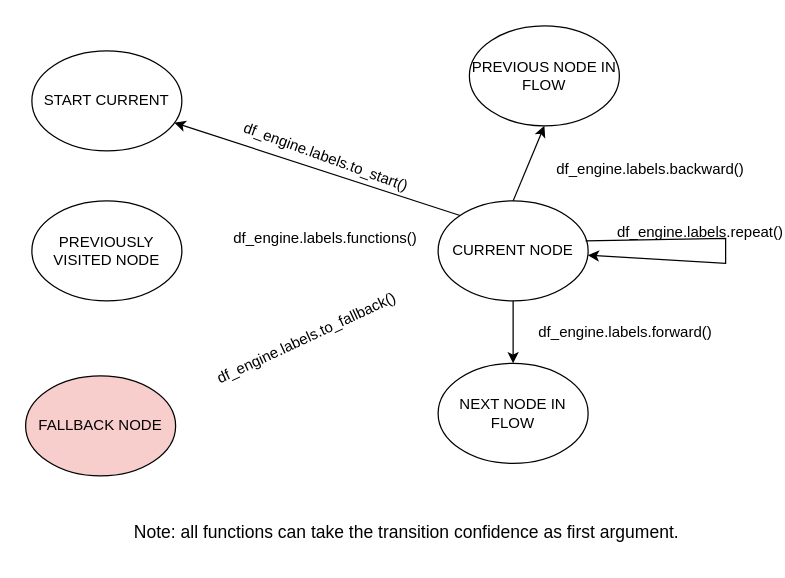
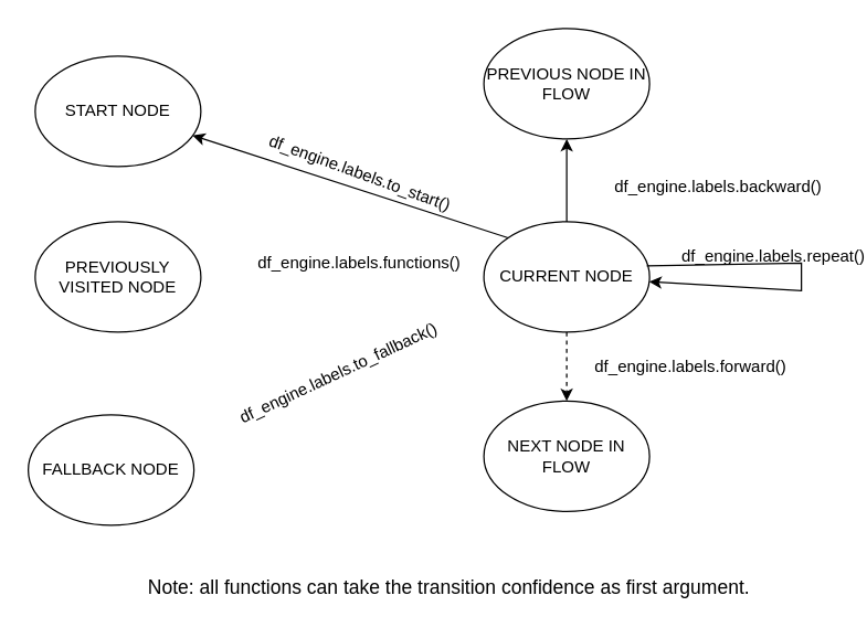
- <mxCell id="5" value="PREVIOUS NODE IN FLOW" style="ellipse;whiteSpace=wrap;html=1;fillColor=none;" vertex="1" parent="1"><mxGeometry x="375" y="20" width="120" height="80" as="geometry" /></mxCell>
+ <mxCell id="5" value="PREVIOUS NODE IN FLOW" style="ellipse;whiteSpace=wrap;html=1;fillColor=none;" vertex="1" parent="1"><mxGeometry x="350" y="20" width="120" height="80" as="geometry" /></mxCell>
- <mxCell id="13" value="START CURRENT" style="ellipse;whiteSpace=wrap;html=1;" vertex="1" parent="1"><mxGeometry x="25" y="40" width="120" height="80" as="geometry" /></mxCell>
+ <mxCell id="13" value="START NODE" style="ellipse;whiteSpace=wrap;html=1;" vertex="1" parent="1"><mxGeometry x="25" y="40" width="120" height="80" as="geometry" /></mxCell>
- <mxCell id="9" value="" style="endArrow=classic;html=1;rounded=0;exitX=0.5;exitY=1;exitDx=0;exitDy=0;entryX=0.5;entryY=0;entryDx=0;entryDy=0;" edge="1" parent="1" source="3" target="6"><mxGeometry width="50" height="50" relative="1" as="geometry"><mxPoint x="250" y="220" as="sourcePoint" /><mxPoint x="300" y="170" as="targetPoint" /></mxGeometry></mxCell>
+ <mxCell id="9" value="" style="endArrow=classic;html=1;rounded=0;exitX=0.5;exitY=1;exitDx=0;exitDy=0;entryX=0.5;entryY=0;entryDx=0;entryDy=0;dashed=1;" edge="1" parent="1" source="3" target="6"><mxGeometry width="50" height="50" relative="1" as="geometry"><mxPoint x="250" y="220" as="sourcePoint" /><mxPoint x="300" y="170" as="targetPoint" /></mxGeometry></mxCell>
- <mxCell id="12" value="FALLBACK NODE" style="ellipse;whiteSpace=wrap;html=1;fillColor=#f8cecc;" vertex="1" parent="1"><mxGeometry x="20" y="300" width="120" height="80" as="geometry" /></mxCell>
+ <mxCell id="12" value="FALLBACK NODE" style="ellipse;whiteSpace=wrap;html=1;" vertex="1" parent="1"><mxGeometry x="20" y="300" width="120" height="80" as="geometry" /></mxCell>
